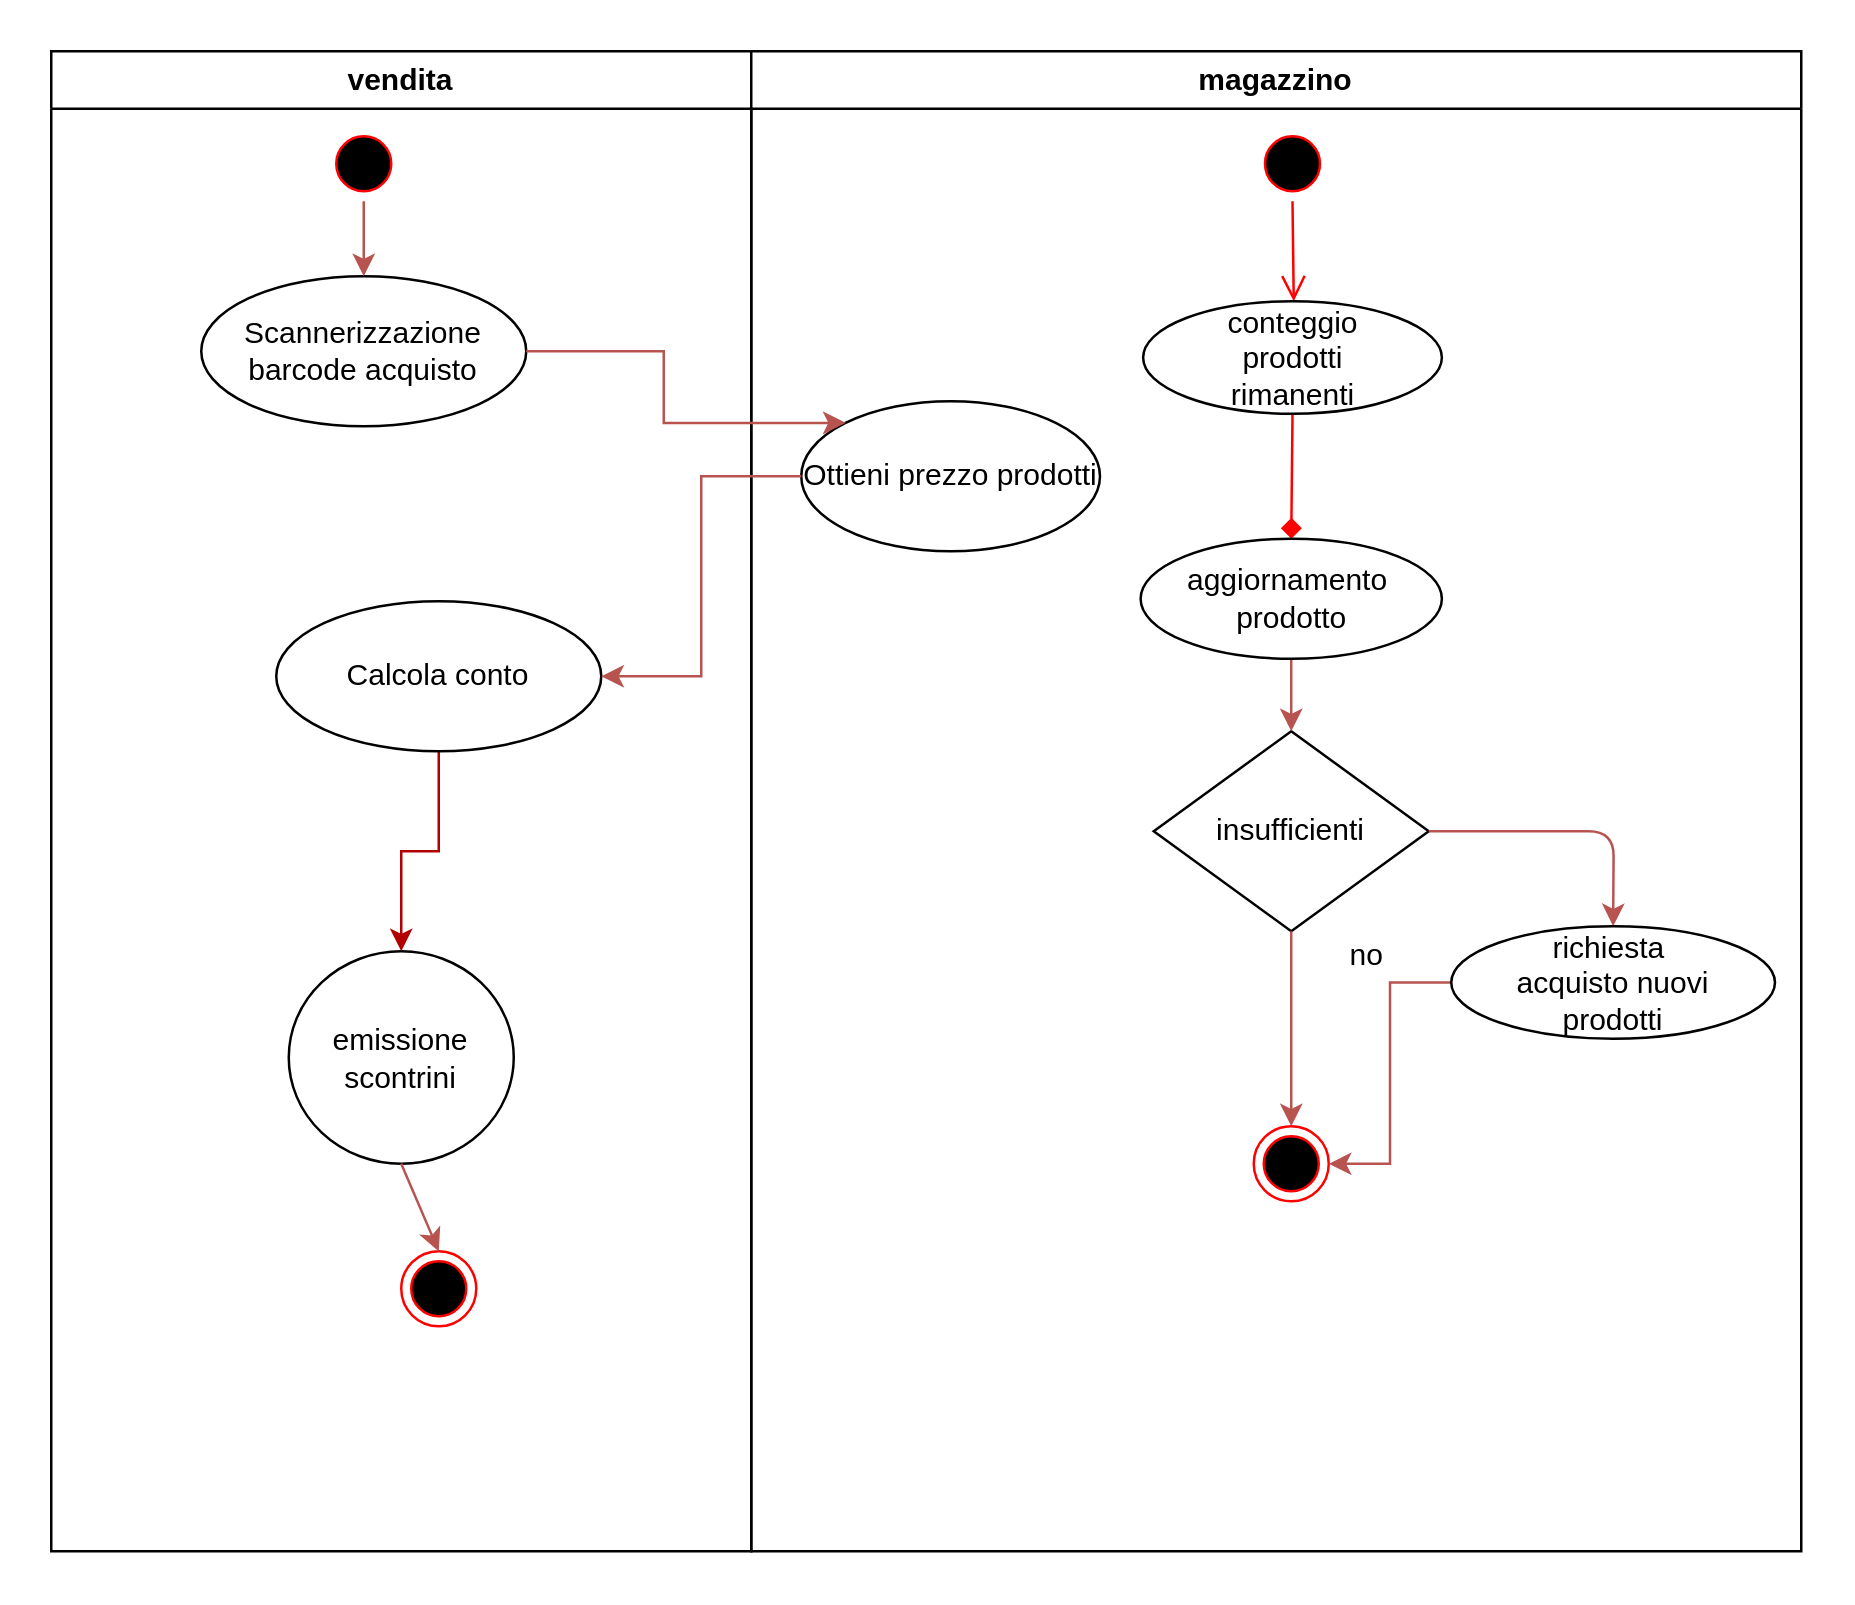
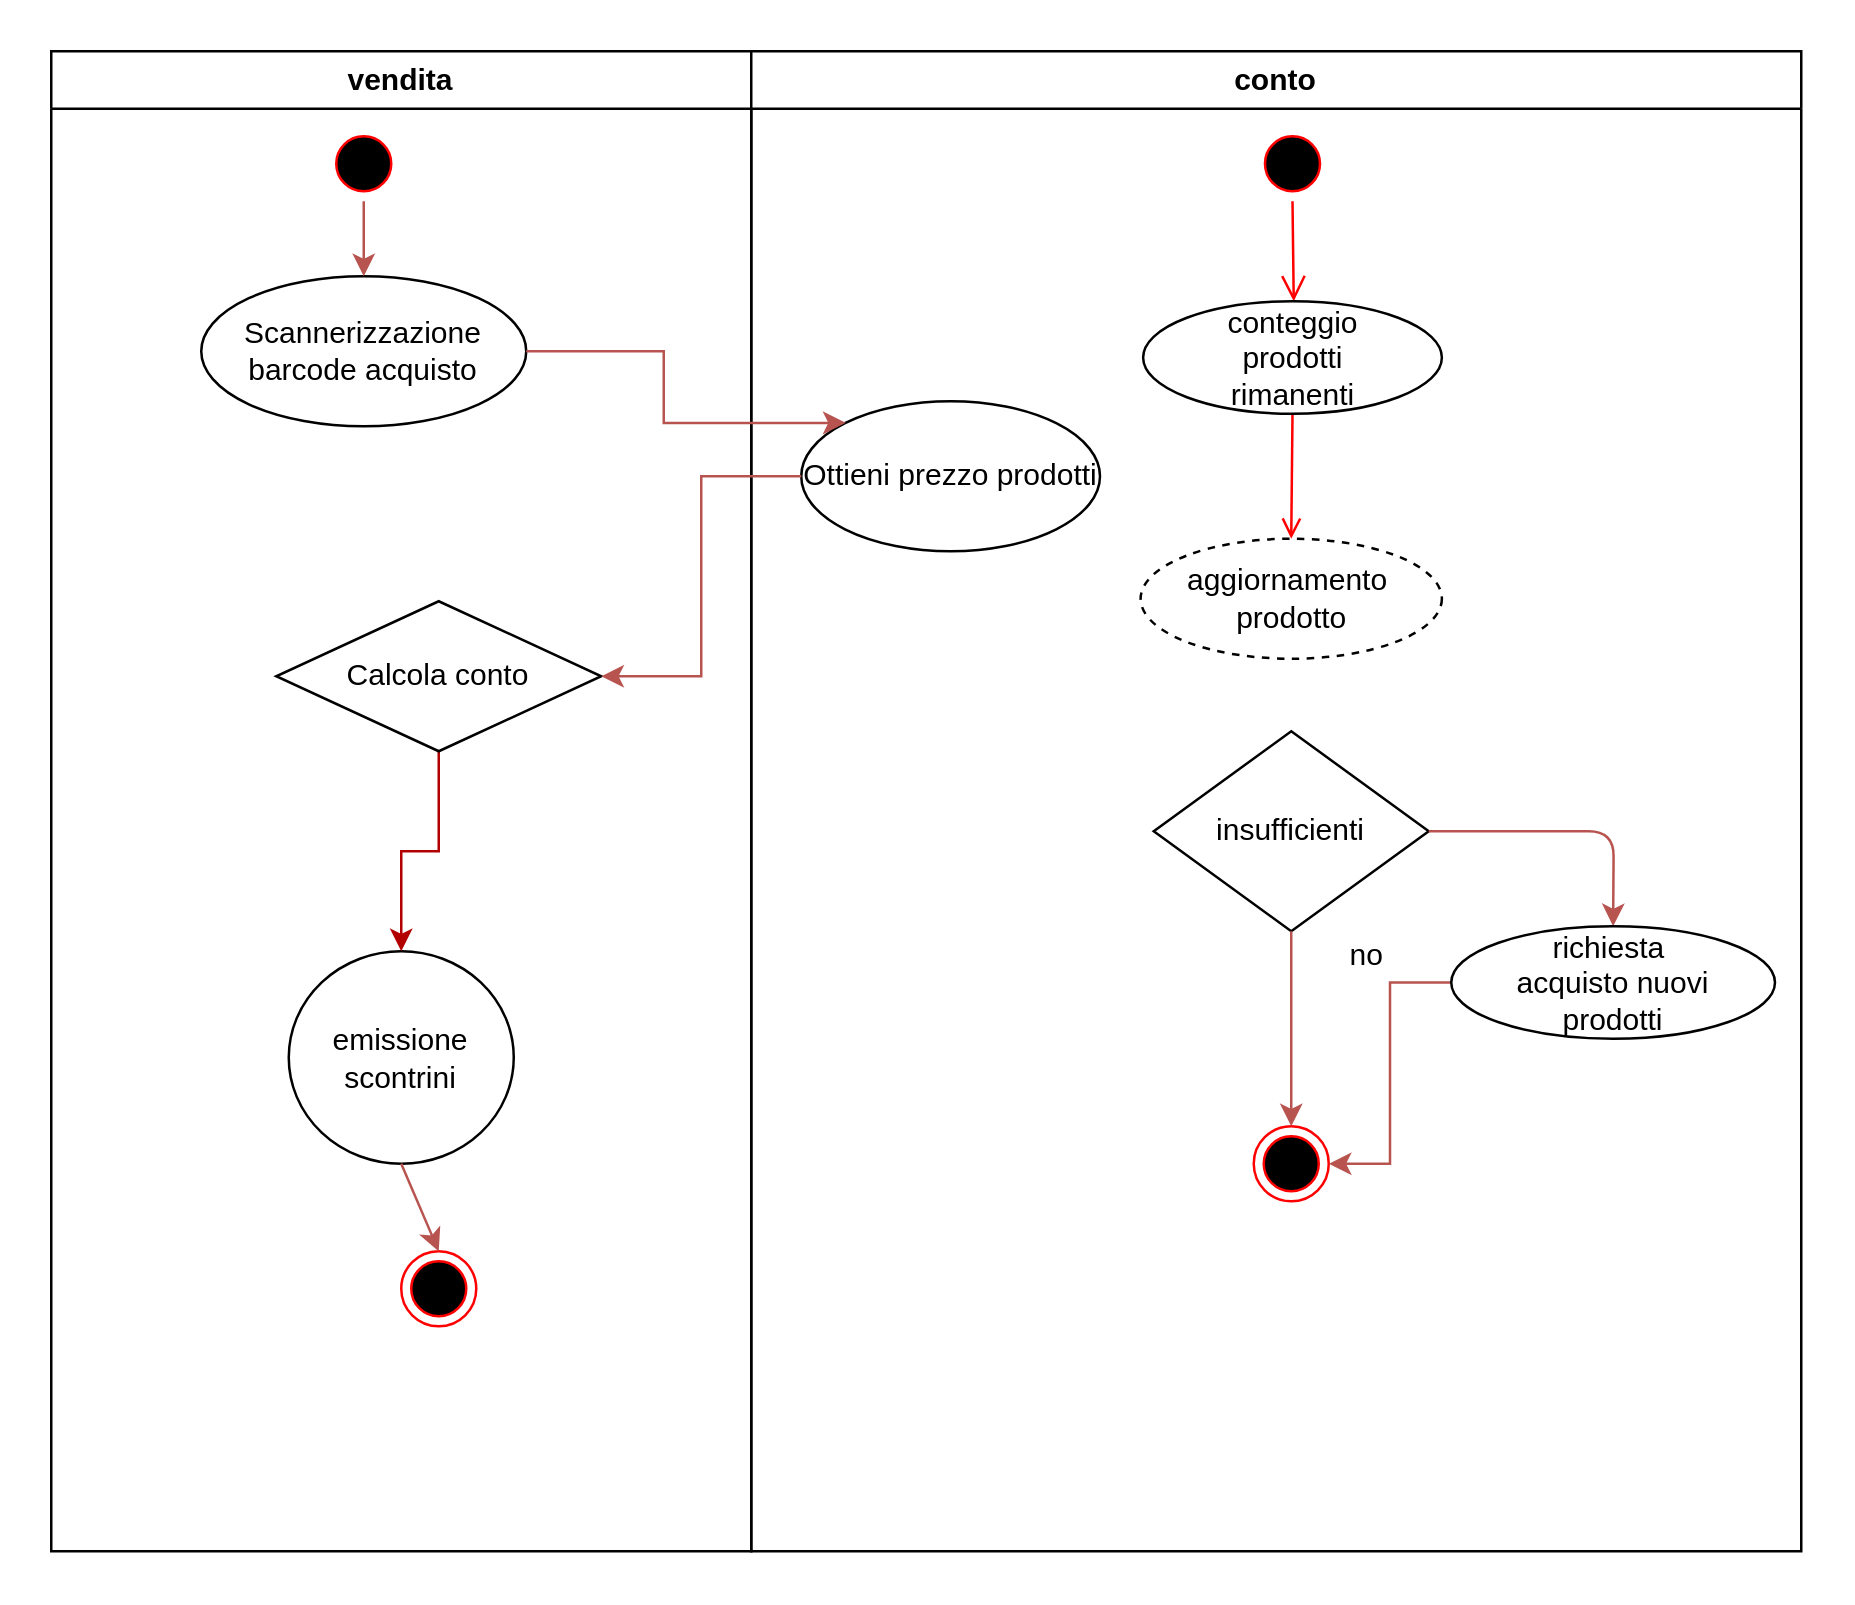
- <mxCell id="11" value="magazzino" style="swimlane;whiteSpace=wrap" parent="1" vertex="1"><mxGeometry x="300" y="20" width="420" height="600" as="geometry" /></mxCell>
+ <mxCell id="11" value="conto" style="swimlane;whiteSpace=wrap" parent="1" vertex="1"><mxGeometry x="300" y="20" width="420" height="600" as="geometry" /></mxCell>
- <mxCell id="14" value="" style="endArrow=diamond;strokeColor=#FF0000;endFill=1;rounded=0;exitX=0.5;exitY=1;exitDx=0;exitDy=0;entryX=0.5;entryY=0;entryDx=0;entryDy=0;" parent="11" source="22" target="23" edge="1"><mxGeometry relative="1" as="geometry"><mxPoint x="75.5" y="202" as="targetPoint" /><mxPoint x="75.187" y="160" as="sourcePoint" /></mxGeometry></mxCell>
+ <mxCell id="14" value="" style="endArrow=open;strokeColor=#FF0000;endFill=1;rounded=0;exitX=0.5;exitY=1;exitDx=0;exitDy=0;entryX=0.5;entryY=0;entryDx=0;entryDy=0;" parent="11" source="22" target="23" edge="1"><mxGeometry relative="1" as="geometry"><mxPoint x="75.5" y="202" as="targetPoint" /><mxPoint x="75.187" y="160" as="sourcePoint" /></mxGeometry></mxCell>
- <mxCell id="23" value="&lt;font style=&quot;vertical-align: inherit&quot;&gt;&lt;font style=&quot;vertical-align: inherit&quot;&gt;aggiornamento&amp;nbsp;&lt;br&gt;prodotto&lt;br&gt;&lt;/font&gt;&lt;/font&gt;" style="ellipse;whiteSpace=wrap;html=1;" parent="11" vertex="1"><mxGeometry x="155.75" y="195" width="120.5" height="48" as="geometry" /></mxCell>
+ <mxCell id="23" value="&lt;font style=&quot;vertical-align: inherit&quot;&gt;&lt;font style=&quot;vertical-align: inherit&quot;&gt;aggiornamento&amp;nbsp;&lt;br&gt;prodotto&lt;br&gt;&lt;/font&gt;&lt;/font&gt;" style="ellipse;whiteSpace=wrap;html=1;dashed=1;" parent="11" vertex="1"><mxGeometry x="155.75" y="195" width="120.5" height="48" as="geometry" /></mxCell>
- <mxCell id="6" value="Calcola conto" style="ellipse;whiteSpace=wrap;html=1;" parent="2" vertex="1"><mxGeometry x="90" y="220" width="130" height="60" as="geometry" /></mxCell>
+ <mxCell id="6" value="Calcola conto" style="rhombus;whiteSpace=wrap;html=1;" parent="2" vertex="1"><mxGeometry x="90" y="220" width="130" height="60" as="geometry" /></mxCell>
- <mxCell id="17" value="" style="endArrow=classic;html=1;strokeColor=#B85450;entryX=0.5;entryY=0;entryDx=0;entryDy=0;" parent="11" source="23" target="16" edge="1"><mxGeometry width="50" height="50" relative="1" as="geometry"><mxPoint x="76" y="250" as="sourcePoint" /><mxPoint x="75.5" y="252" as="targetPoint" /></mxGeometry></mxCell>
